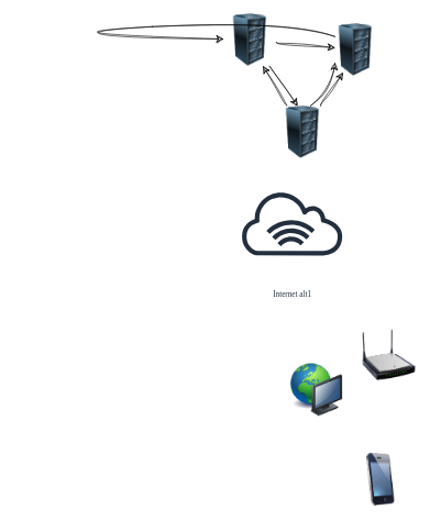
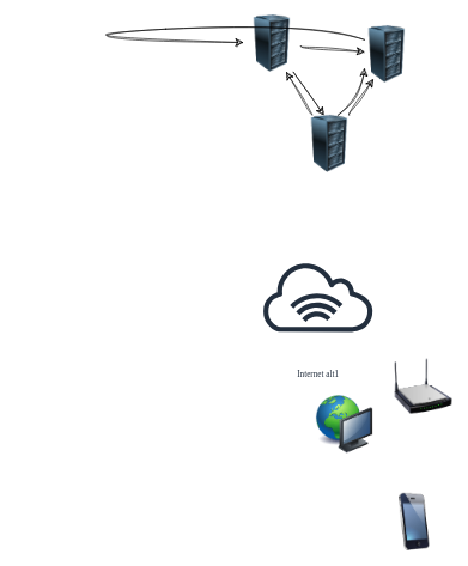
- <mxCell id="4" value="Internet alt1" style="sketch=0;outlineConnect=0;fontColor=#232F3E;gradientColor=none;strokeColor=#232F3E;fillColor=#ffffff;dashed=0;verticalLabelPosition=bottom;verticalAlign=top;align=center;html=1;fontSize=12;fontStyle=0;aspect=fixed;shape=mxgraph.aws4.resourceIcon;resIcon=mxgraph.aws4.internet_alt1;hachureGap=4;jiggle=2;curveFitting=1;fontFamily=Architects Daughter;fontSource=https://fonts.googleapis.com/css?family=Architects+Daughter;" vertex="1" parent="1"><mxGeometry x="347" y="243" width="190" height="190" as="geometry" /></mxCell>
+ <mxCell id="4" value="Internet alt1" style="sketch=0;outlineConnect=0;fontColor=#232F3E;gradientColor=none;strokeColor=#232F3E;fillColor=#ffffff;dashed=0;verticalLabelPosition=bottom;verticalAlign=top;align=center;html=1;fontSize=12;fontStyle=0;aspect=fixed;shape=mxgraph.aws4.resourceIcon;resIcon=mxgraph.aws4.internet_alt1;hachureGap=4;jiggle=2;curveFitting=1;fontFamily=Architects Daughter;fontSource=https://fonts.googleapis.com/css?family=Architects+Daughter;" vertex="1" parent="1"><mxGeometry x="347" y="318" width="190" height="190" as="geometry" /></mxCell>
